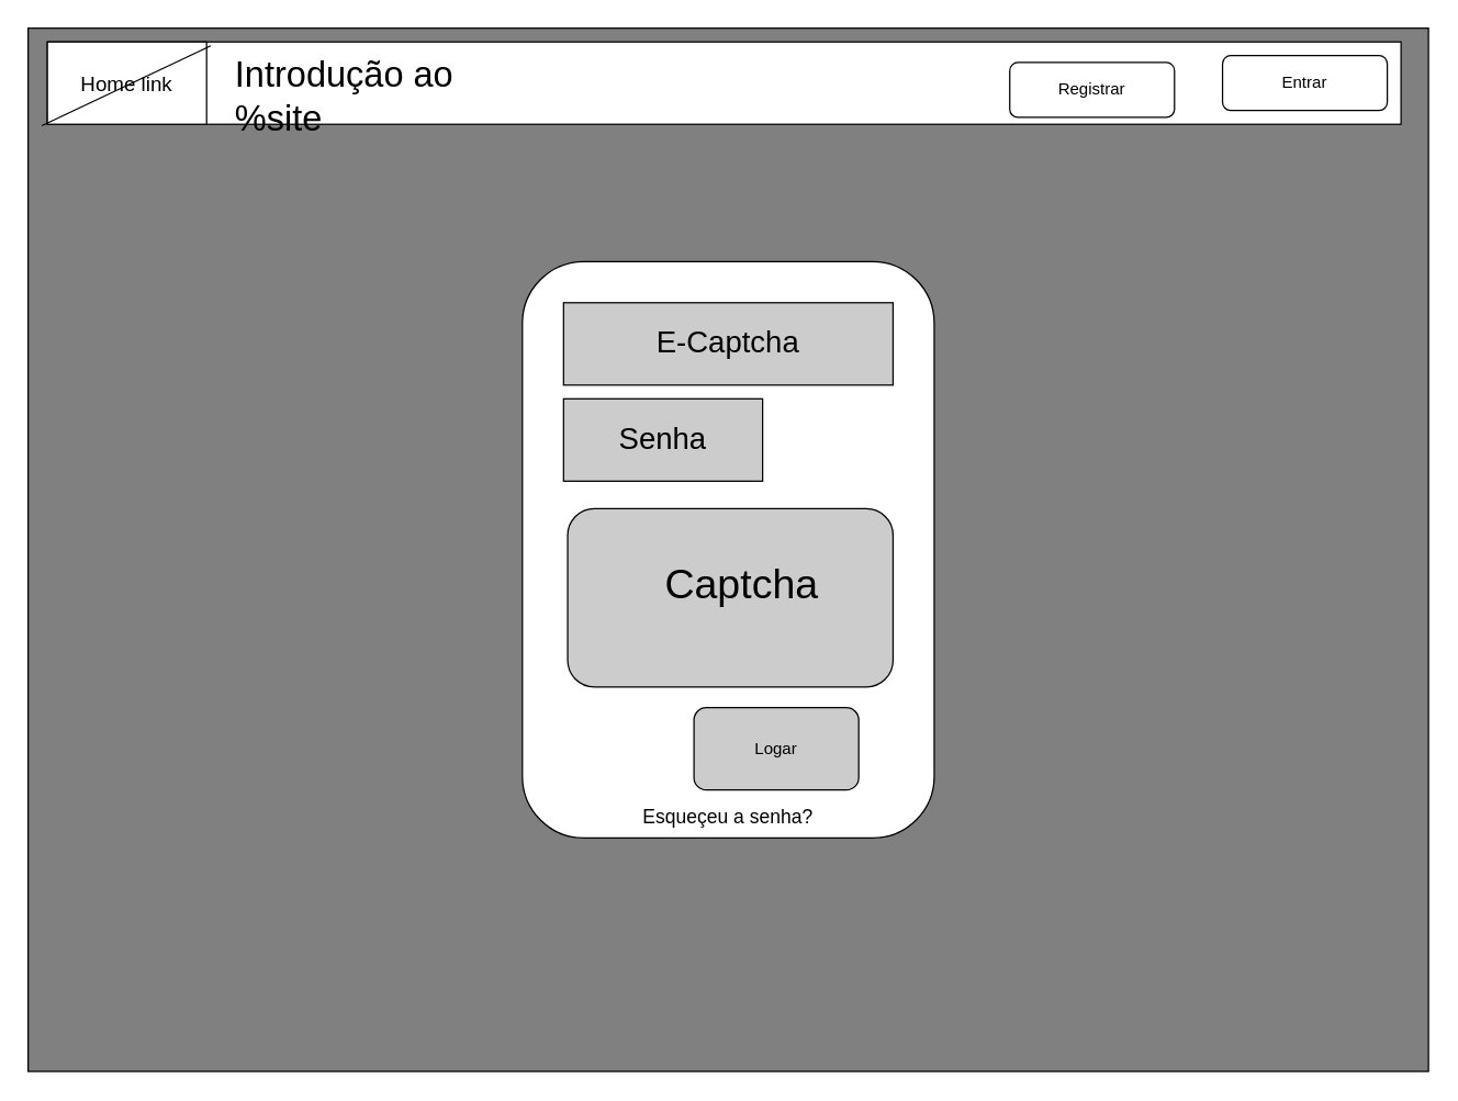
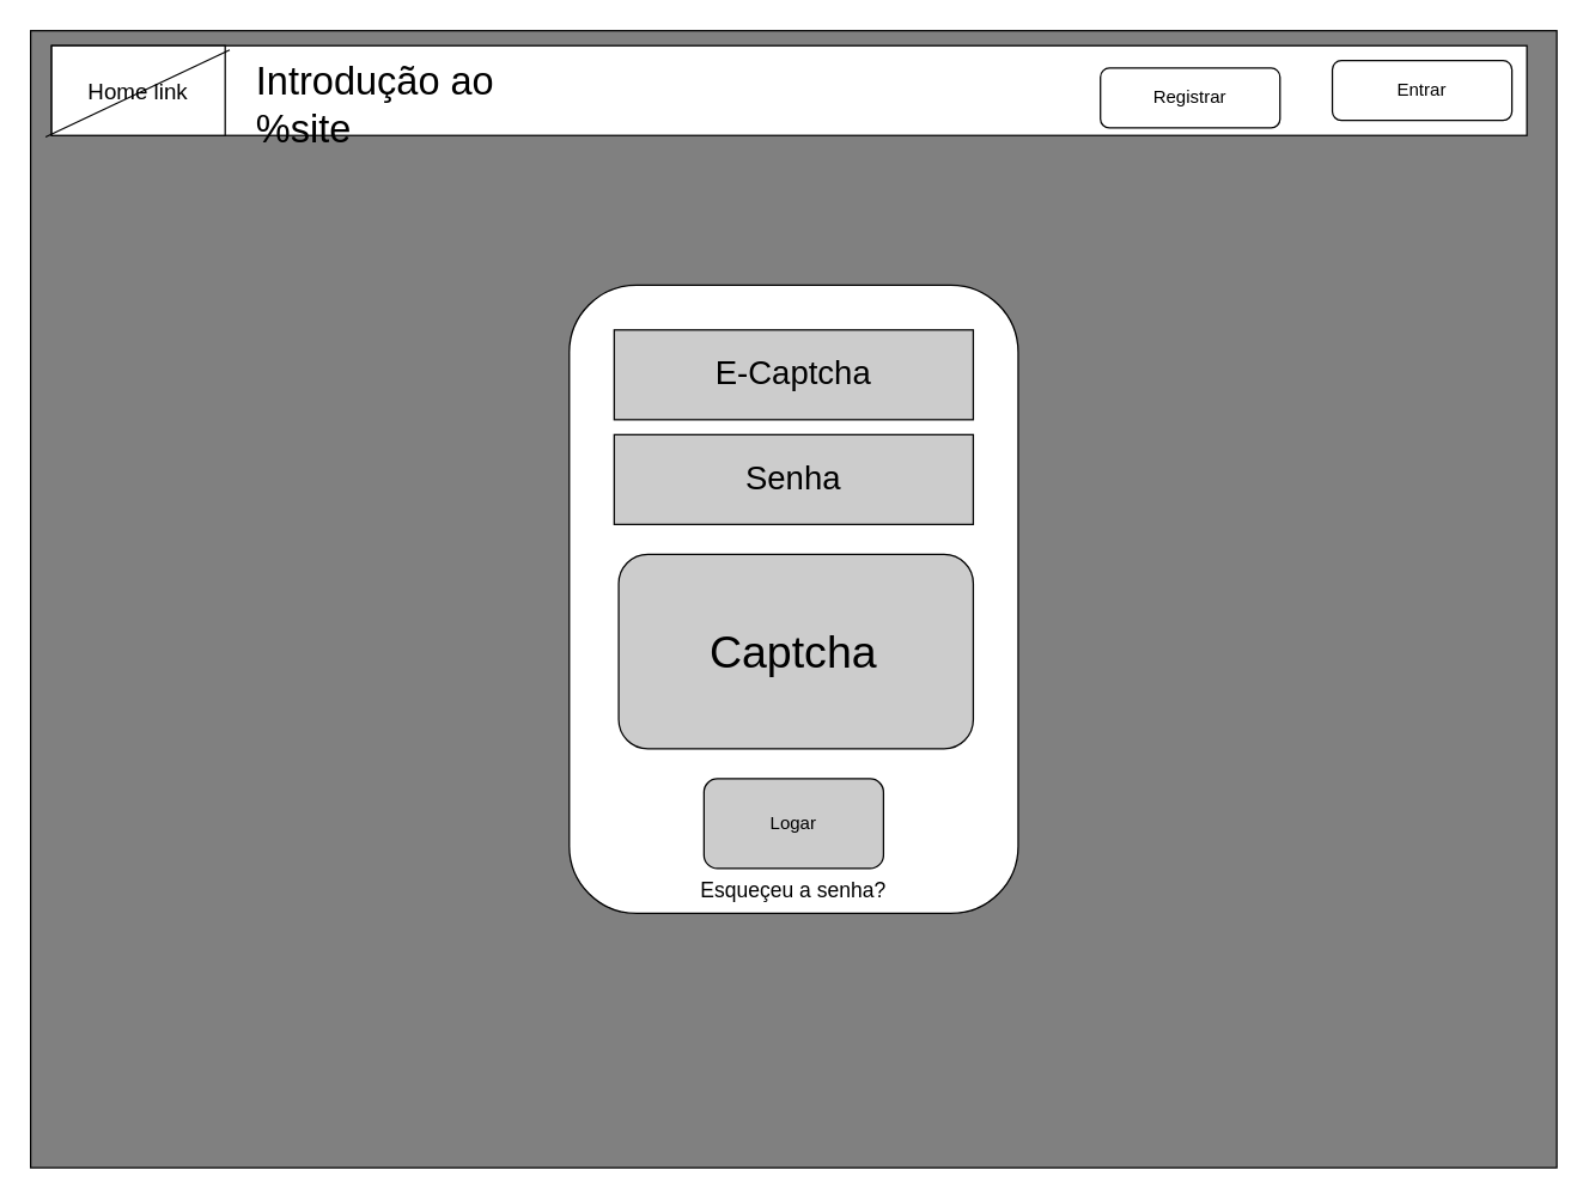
- <mxCell id="5" value="Senha" style="rounded=0;whiteSpace=wrap;html=1;fillColor=#CCCCCC;fontSize=22;" vertex="1" parent="1"><mxGeometry x="410" y="290" width="145" height="60" as="geometry" /></mxCell>
+ <mxCell id="5" value="Senha" style="rounded=0;whiteSpace=wrap;html=1;fillColor=#CCCCCC;fontSize=22;" vertex="1" parent="1"><mxGeometry x="410" y="290" width="240" height="60" as="geometry" /></mxCell>
- <mxCell id="8" value="Captcha" style="text;html=1;strokeColor=none;fillColor=none;align=center;verticalAlign=middle;whiteSpace=wrap;rounded=0;fontSize=30;" vertex="1" parent="1"><mxGeometry x="440" y="380" width="200" height="90" as="geometry" /></mxCell>
+ <mxCell id="8" value="Captcha" style="text;html=1;strokeColor=none;fillColor=none;align=center;verticalAlign=middle;whiteSpace=wrap;rounded=0;fontSize=30;" vertex="1" parent="1"><mxGeometry x="430" y="390" width="200" height="90" as="geometry" /></mxCell>
- <mxCell id="6" value="Logar" style="rounded=1;whiteSpace=wrap;html=1;fillColor=#CCCCCC;" vertex="1" parent="1"><mxGeometry x="505" y="515" width="120" height="60" as="geometry" /></mxCell>
+ <mxCell id="6" value="Logar" style="rounded=1;whiteSpace=wrap;html=1;fillColor=#CCCCCC;" vertex="1" parent="1"><mxGeometry x="470" y="520" width="120" height="60" as="geometry" /></mxCell>
